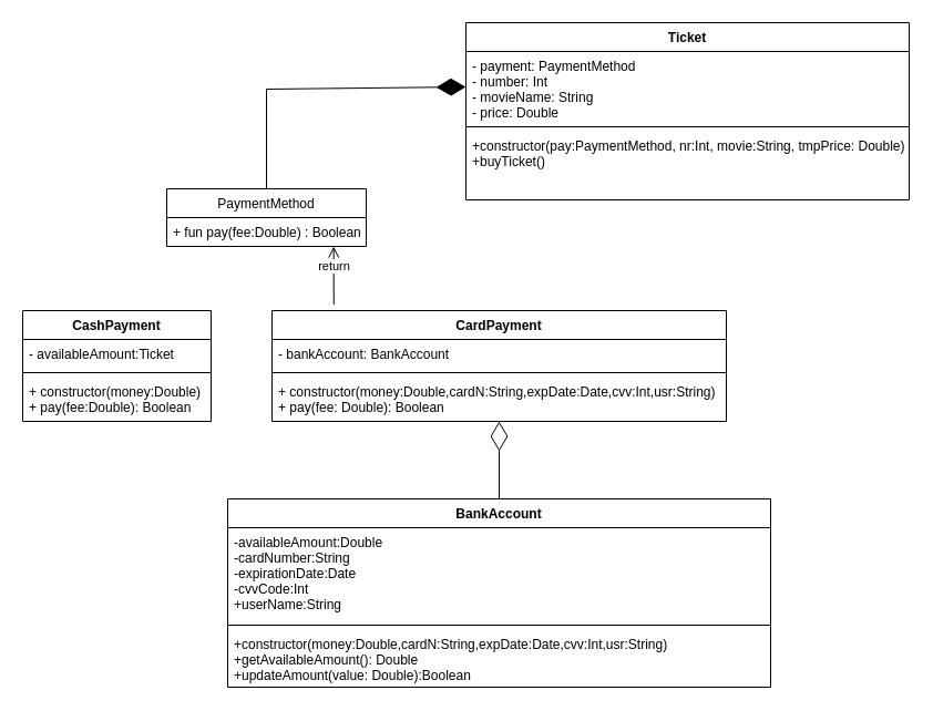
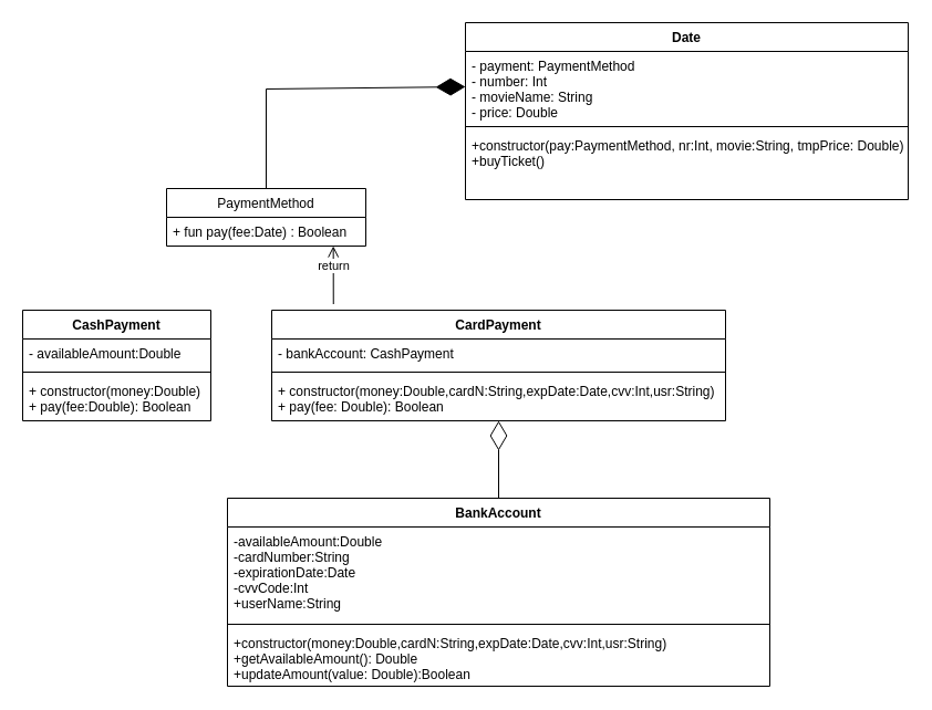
- <mxCell id="18" value="Ticket" style="swimlane;fontStyle=1;align=center;verticalAlign=top;childLayout=stackLayout;horizontal=1;startSize=26;horizontalStack=0;resizeParent=1;resizeParentMax=0;resizeLast=0;collapsible=1;marginBottom=0;" parent="1" vertex="1"><mxGeometry x="420" y="20" width="400" height="160" as="geometry" /></mxCell>
+ <mxCell id="18" value="Date" style="swimlane;fontStyle=1;align=center;verticalAlign=top;childLayout=stackLayout;horizontal=1;startSize=26;horizontalStack=0;resizeParent=1;resizeParentMax=0;resizeLast=0;collapsible=1;marginBottom=0;" parent="1" vertex="1"><mxGeometry x="420" y="20" width="400" height="160" as="geometry" /></mxCell>
- <mxCell id="3" value="+ fun pay(fee:Double) : Boolean" style="text;strokeColor=none;fillColor=none;align=left;verticalAlign=top;spacingLeft=4;spacingRight=4;overflow=hidden;rotatable=0;points=[[0,0.5],[1,0.5]];portConstraint=eastwest;" parent="2" vertex="1"><mxGeometry y="26" width="180" height="26" as="geometry" /></mxCell>
+ <mxCell id="3" value="+ fun pay(fee:Date) : Boolean" style="text;strokeColor=none;fillColor=none;align=left;verticalAlign=top;spacingLeft=4;spacingRight=4;overflow=hidden;rotatable=0;points=[[0,0.5],[1,0.5]];portConstraint=eastwest;" parent="2" vertex="1"><mxGeometry y="26" width="180" height="26" as="geometry" /></mxCell>
- <mxCell id="5" value="- availableAmount:Ticket" style="text;strokeColor=none;fillColor=none;align=left;verticalAlign=top;spacingLeft=4;spacingRight=4;overflow=hidden;rotatable=0;points=[[0,0.5],[1,0.5]];portConstraint=eastwest;" parent="4" vertex="1"><mxGeometry y="26" width="170" height="26" as="geometry" /></mxCell>
+ <mxCell id="5" value="- availableAmount:Double" style="text;strokeColor=none;fillColor=none;align=left;verticalAlign=top;spacingLeft=4;spacingRight=4;overflow=hidden;rotatable=0;points=[[0,0.5],[1,0.5]];portConstraint=eastwest;" parent="4" vertex="1"><mxGeometry y="26" width="170" height="26" as="geometry" /></mxCell>
- <mxCell id="9" value="- bankAccount: BankAccount" style="text;strokeColor=none;fillColor=none;align=left;verticalAlign=top;spacingLeft=4;spacingRight=4;overflow=hidden;rotatable=0;points=[[0,0.5],[1,0.5]];portConstraint=eastwest;" parent="8" vertex="1"><mxGeometry y="26" width="410" height="26" as="geometry" /></mxCell>
+ <mxCell id="9" value="- bankAccount: CashPayment" style="text;strokeColor=none;fillColor=none;align=left;verticalAlign=top;spacingLeft=4;spacingRight=4;overflow=hidden;rotatable=0;points=[[0,0.5],[1,0.5]];portConstraint=eastwest;" parent="8" vertex="1"><mxGeometry y="26" width="410" height="26" as="geometry" /></mxCell>
